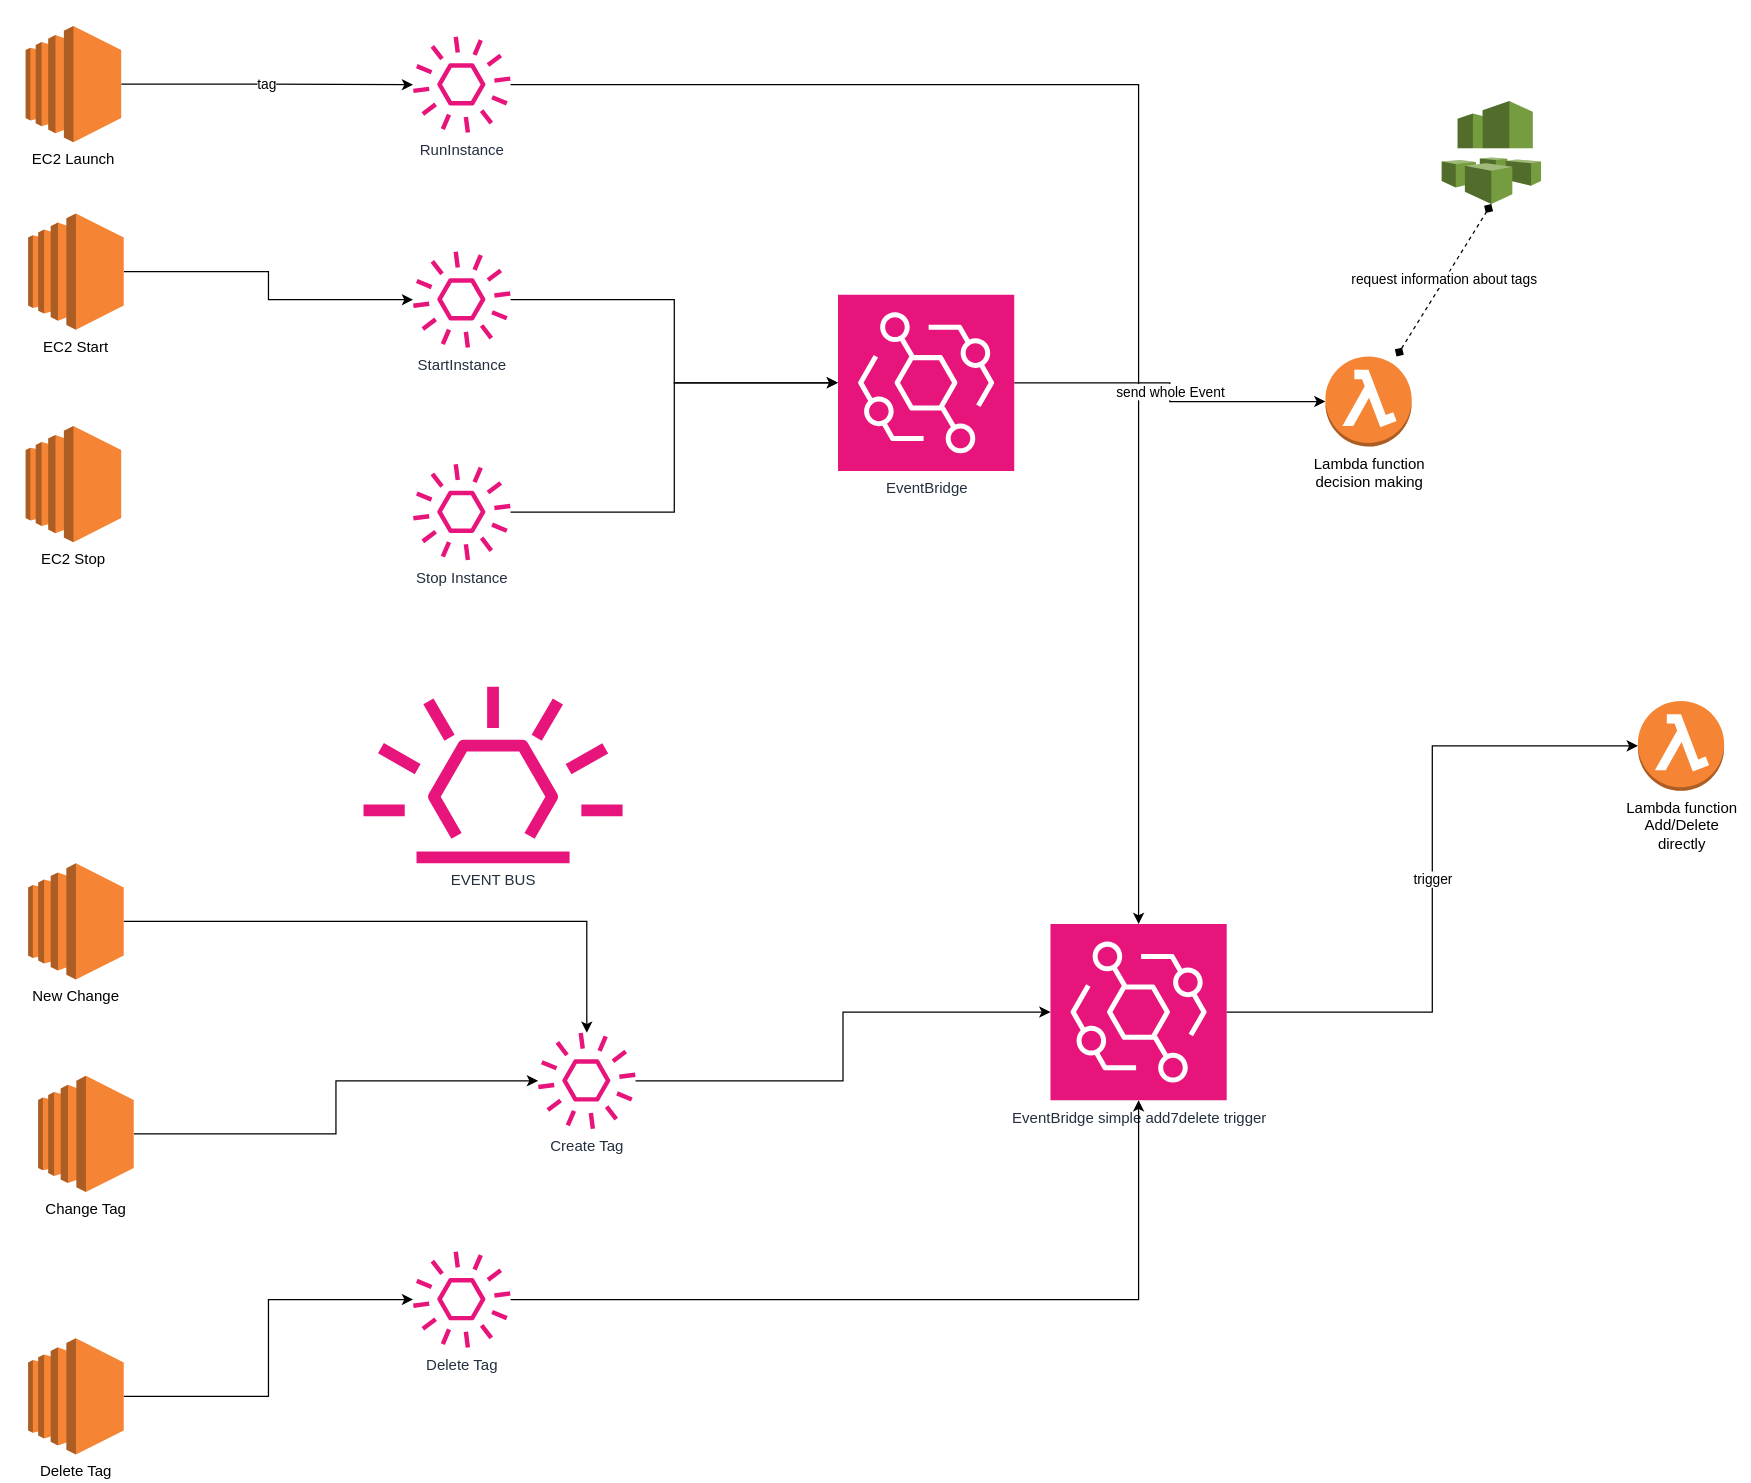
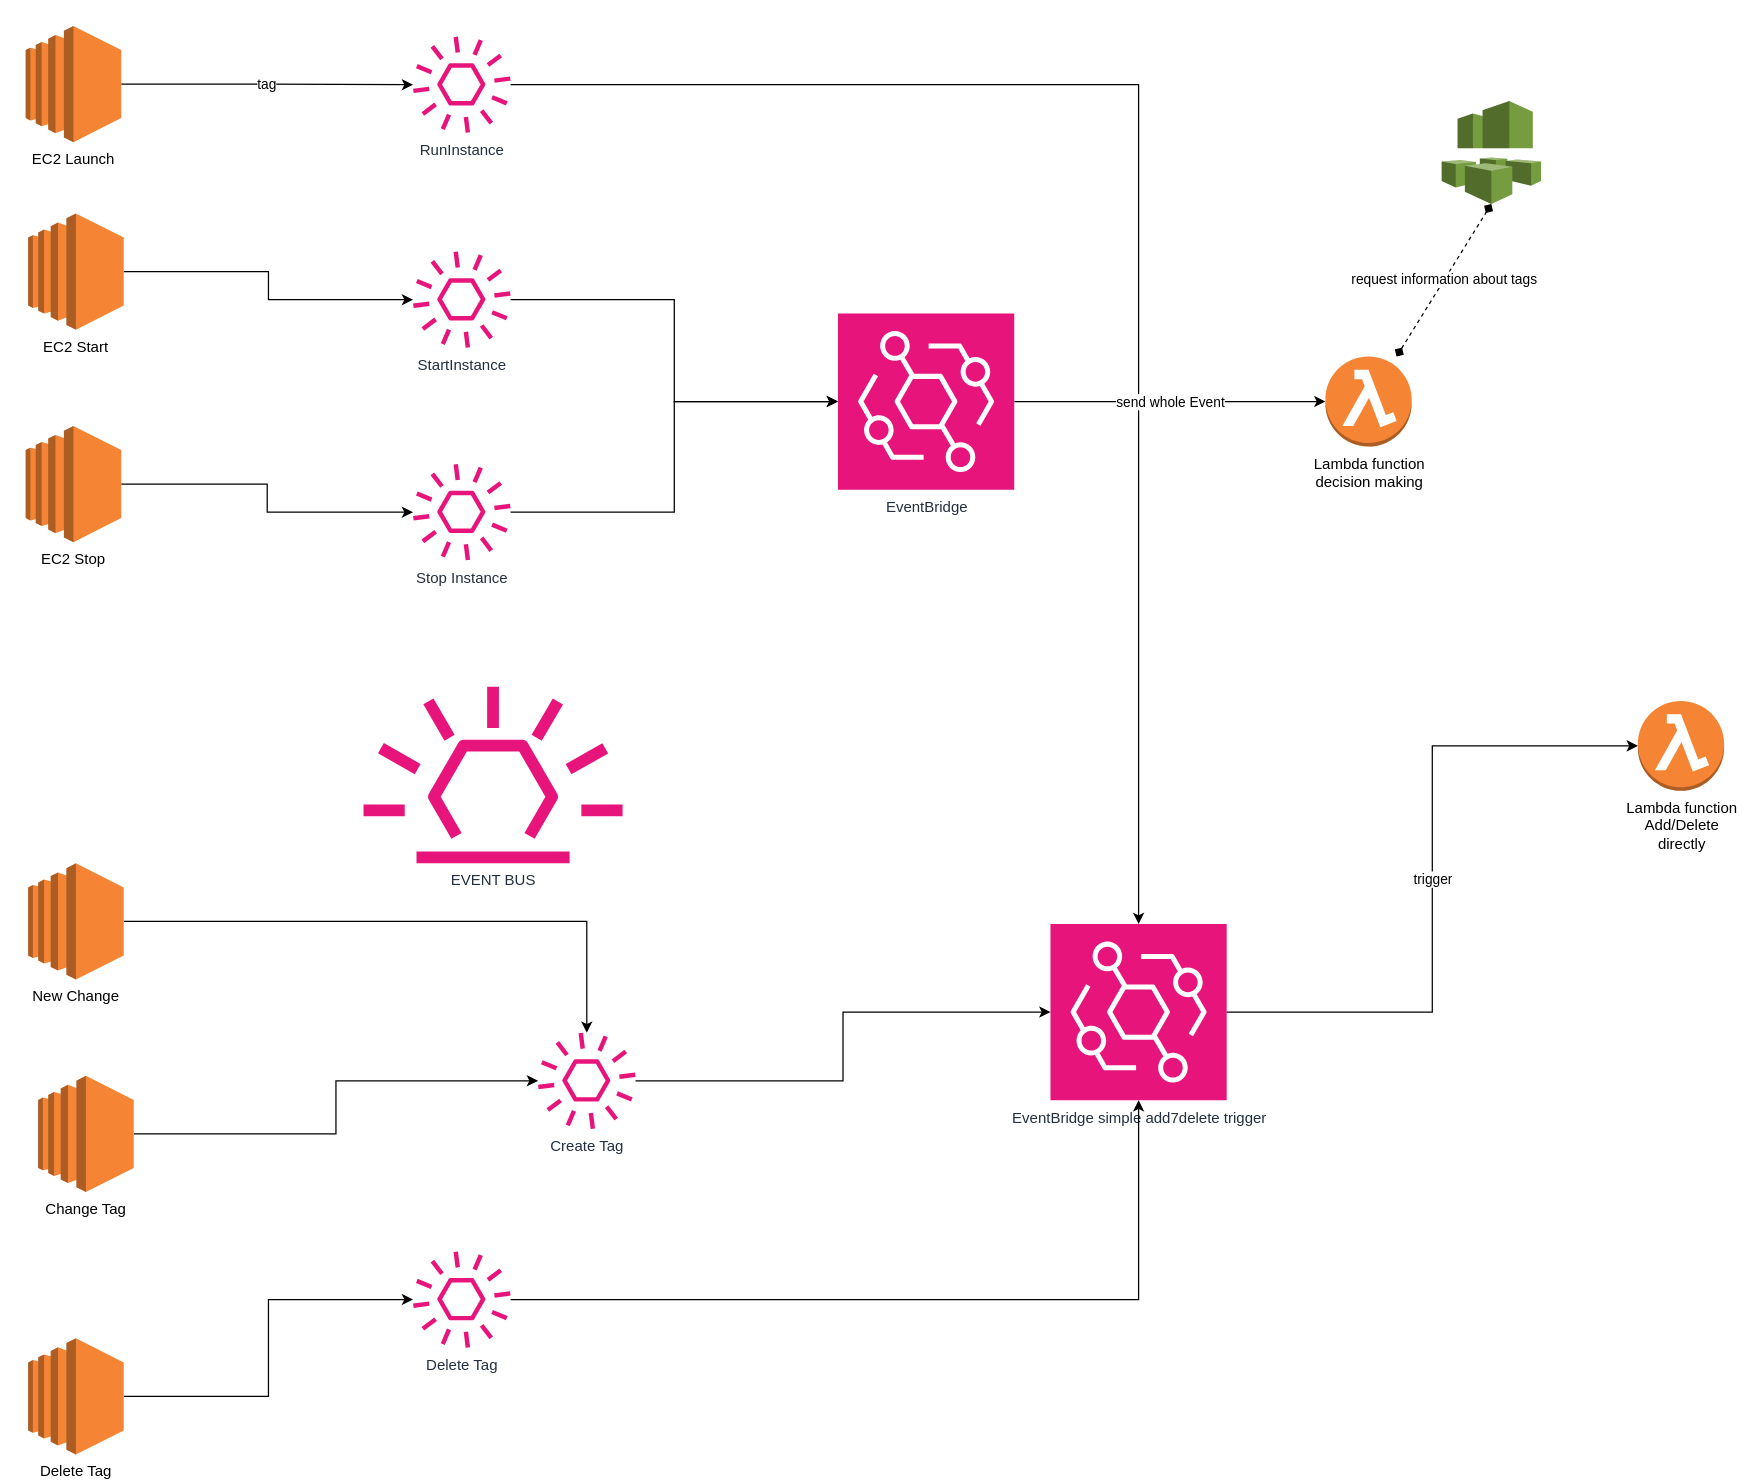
- <mxCell id="28" value="EventBridge&lt;div&gt;&lt;br&gt;&lt;div&gt;&lt;br&gt;&lt;/div&gt;&lt;div&gt;&lt;br&gt;&lt;/div&gt;&lt;/div&gt;" style="sketch=0;points=[[0,0,0],[0.25,0,0],[0.5,0,0],[0.75,0,0],[1,0,0],[0,1,0],[0.25,1,0],[0.5,1,0],[0.75,1,0],[1,1,0],[0,0.25,0],[0,0.5,0],[0,0.75,0],[1,0.25,0],[1,0.5,0],[1,0.75,0]];outlineConnect=0;fontColor=#232F3E;fillColor=#E7157B;strokeColor=#ffffff;dashed=0;verticalLabelPosition=bottom;verticalAlign=top;align=center;html=1;fontSize=12;fontStyle=0;aspect=fixed;shape=mxgraph.aws4.resourceIcon;resIcon=mxgraph.aws4.eventbridge;" vertex="1" parent="1"><mxGeometry x="670" y="235" width="141" height="141" as="geometry" /></mxCell>
+ <mxCell id="28" value="EventBridge&lt;div&gt;&lt;br&gt;&lt;div&gt;&lt;br&gt;&lt;/div&gt;&lt;div&gt;&lt;br&gt;&lt;/div&gt;&lt;/div&gt;" style="sketch=0;points=[[0,0,0],[0.25,0,0],[0.5,0,0],[0.75,0,0],[1,0,0],[0,1,0],[0.25,1,0],[0.5,1,0],[0.75,1,0],[1,1,0],[0,0.25,0],[0,0.5,0],[0,0.75,0],[1,0.25,0],[1,0.5,0],[1,0.75,0]];outlineConnect=0;fontColor=#232F3E;fillColor=#E7157B;strokeColor=#ffffff;dashed=0;verticalLabelPosition=bottom;verticalAlign=top;align=center;html=1;fontSize=12;fontStyle=0;aspect=fixed;shape=mxgraph.aws4.resourceIcon;resIcon=mxgraph.aws4.eventbridge;" vertex="1" parent="1"><mxGeometry x="670" y="250" width="141" height="141" as="geometry" /></mxCell>
+ <mxCell id="9" style="edgeStyle=orthogonalEdgeStyle;rounded=0;orthogonalLoop=1;jettySize=auto;html=1;" edge="1" parent="1" source="10" target="25"><mxGeometry relative="1" as="geometry" /></mxCell>
